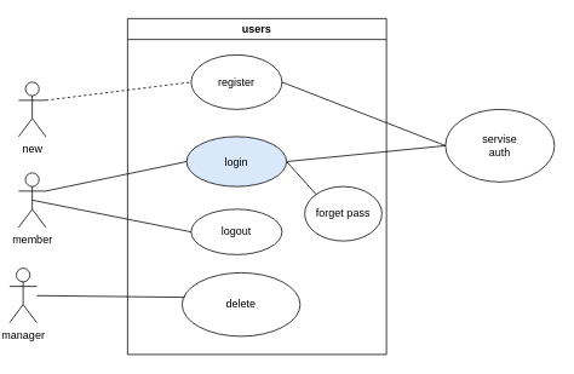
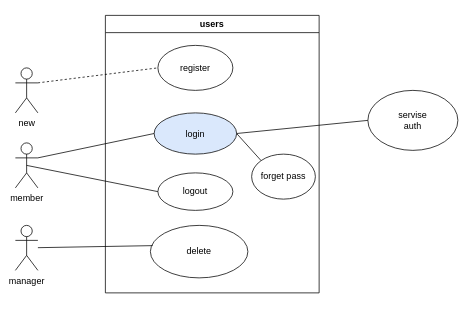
- <mxCell id="15" style="edgeStyle=none;html=1;exitX=1;exitY=0.5;exitDx=0;exitDy=0;endArrow=none;endFill=0;entryX=0;entryY=0.5;entryDx=0;entryDy=0;" edge="1" parent="1" source="3" target="14"><mxGeometry relative="1" as="geometry"><mxPoint x="420" y="140" as="targetPoint" /></mxGeometry></mxCell>
- <mxCell id="18" value="manager" style="shape=umlActor;verticalLabelPosition=bottom;verticalAlign=top;html=1;outlineConnect=0;" vertex="1" parent="1"><mxGeometry x="10" y="295" width="30" height="60" as="geometry" /></mxCell>
+ <mxCell id="18" value="manager" style="shape=umlActor;verticalLabelPosition=bottom;verticalAlign=top;html=1;outlineConnect=0;" vertex="1" parent="1"><mxGeometry x="20" y="300" width="30" height="60" as="geometry" /></mxCell>
